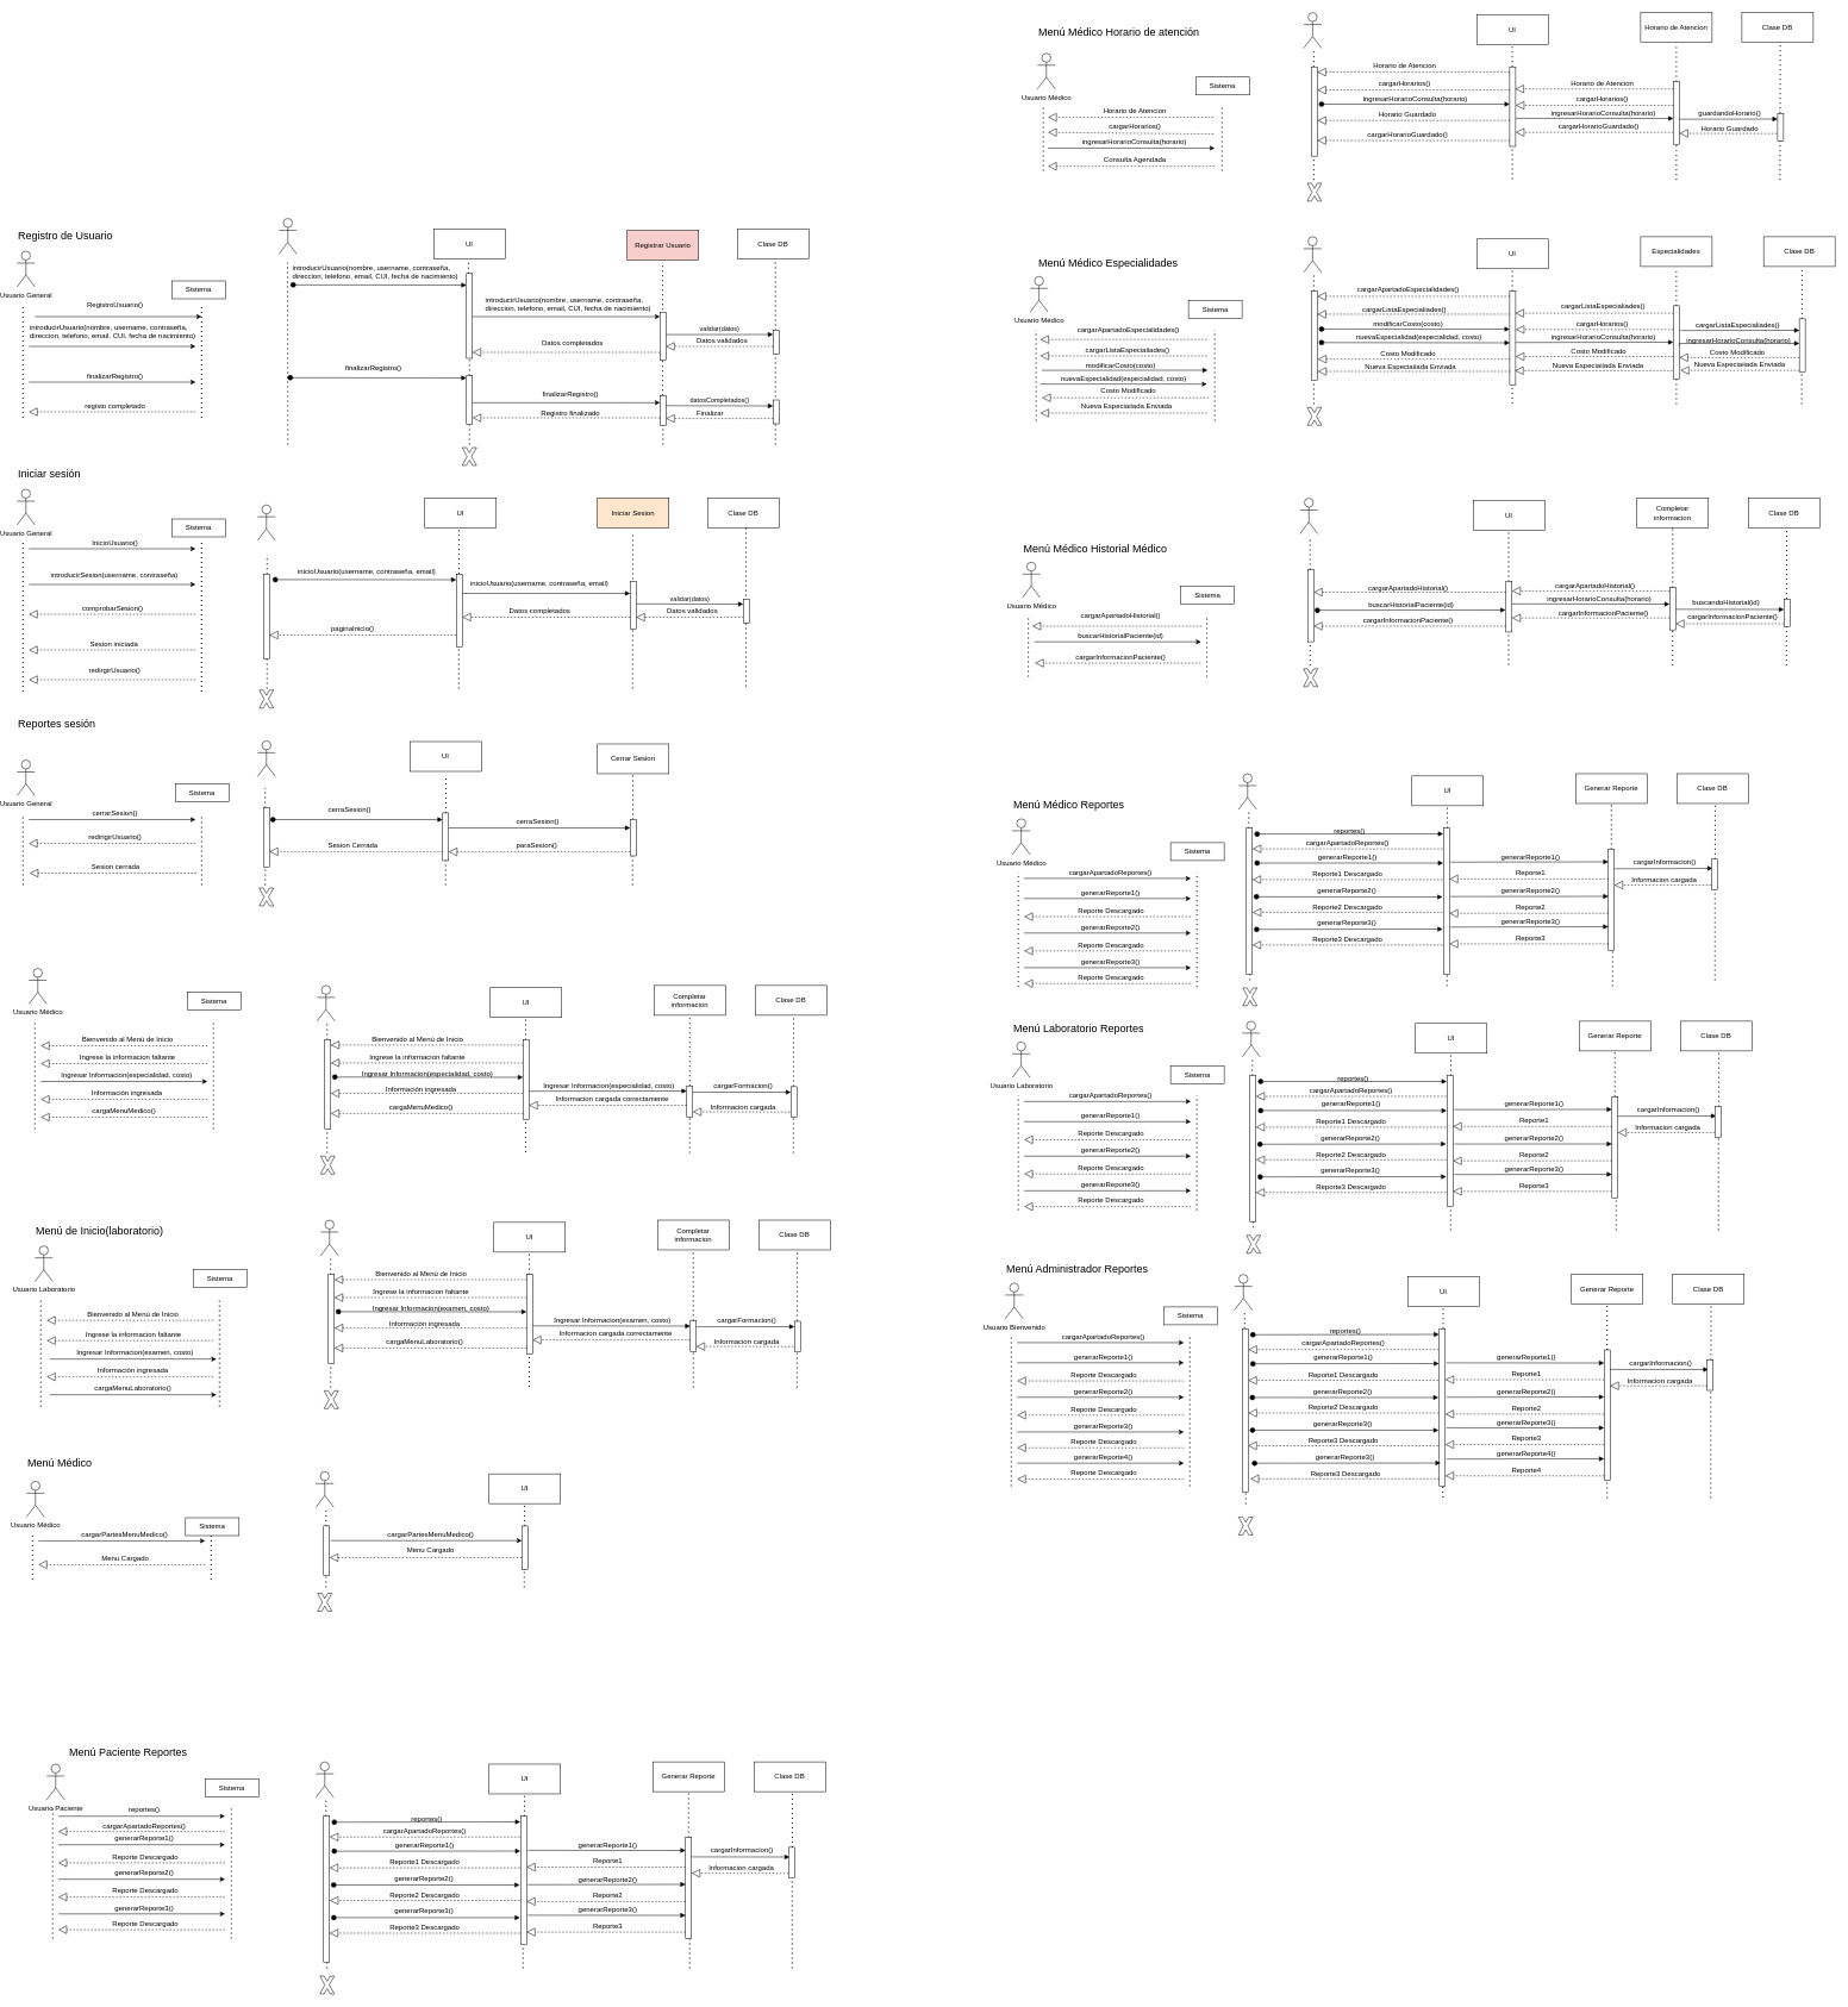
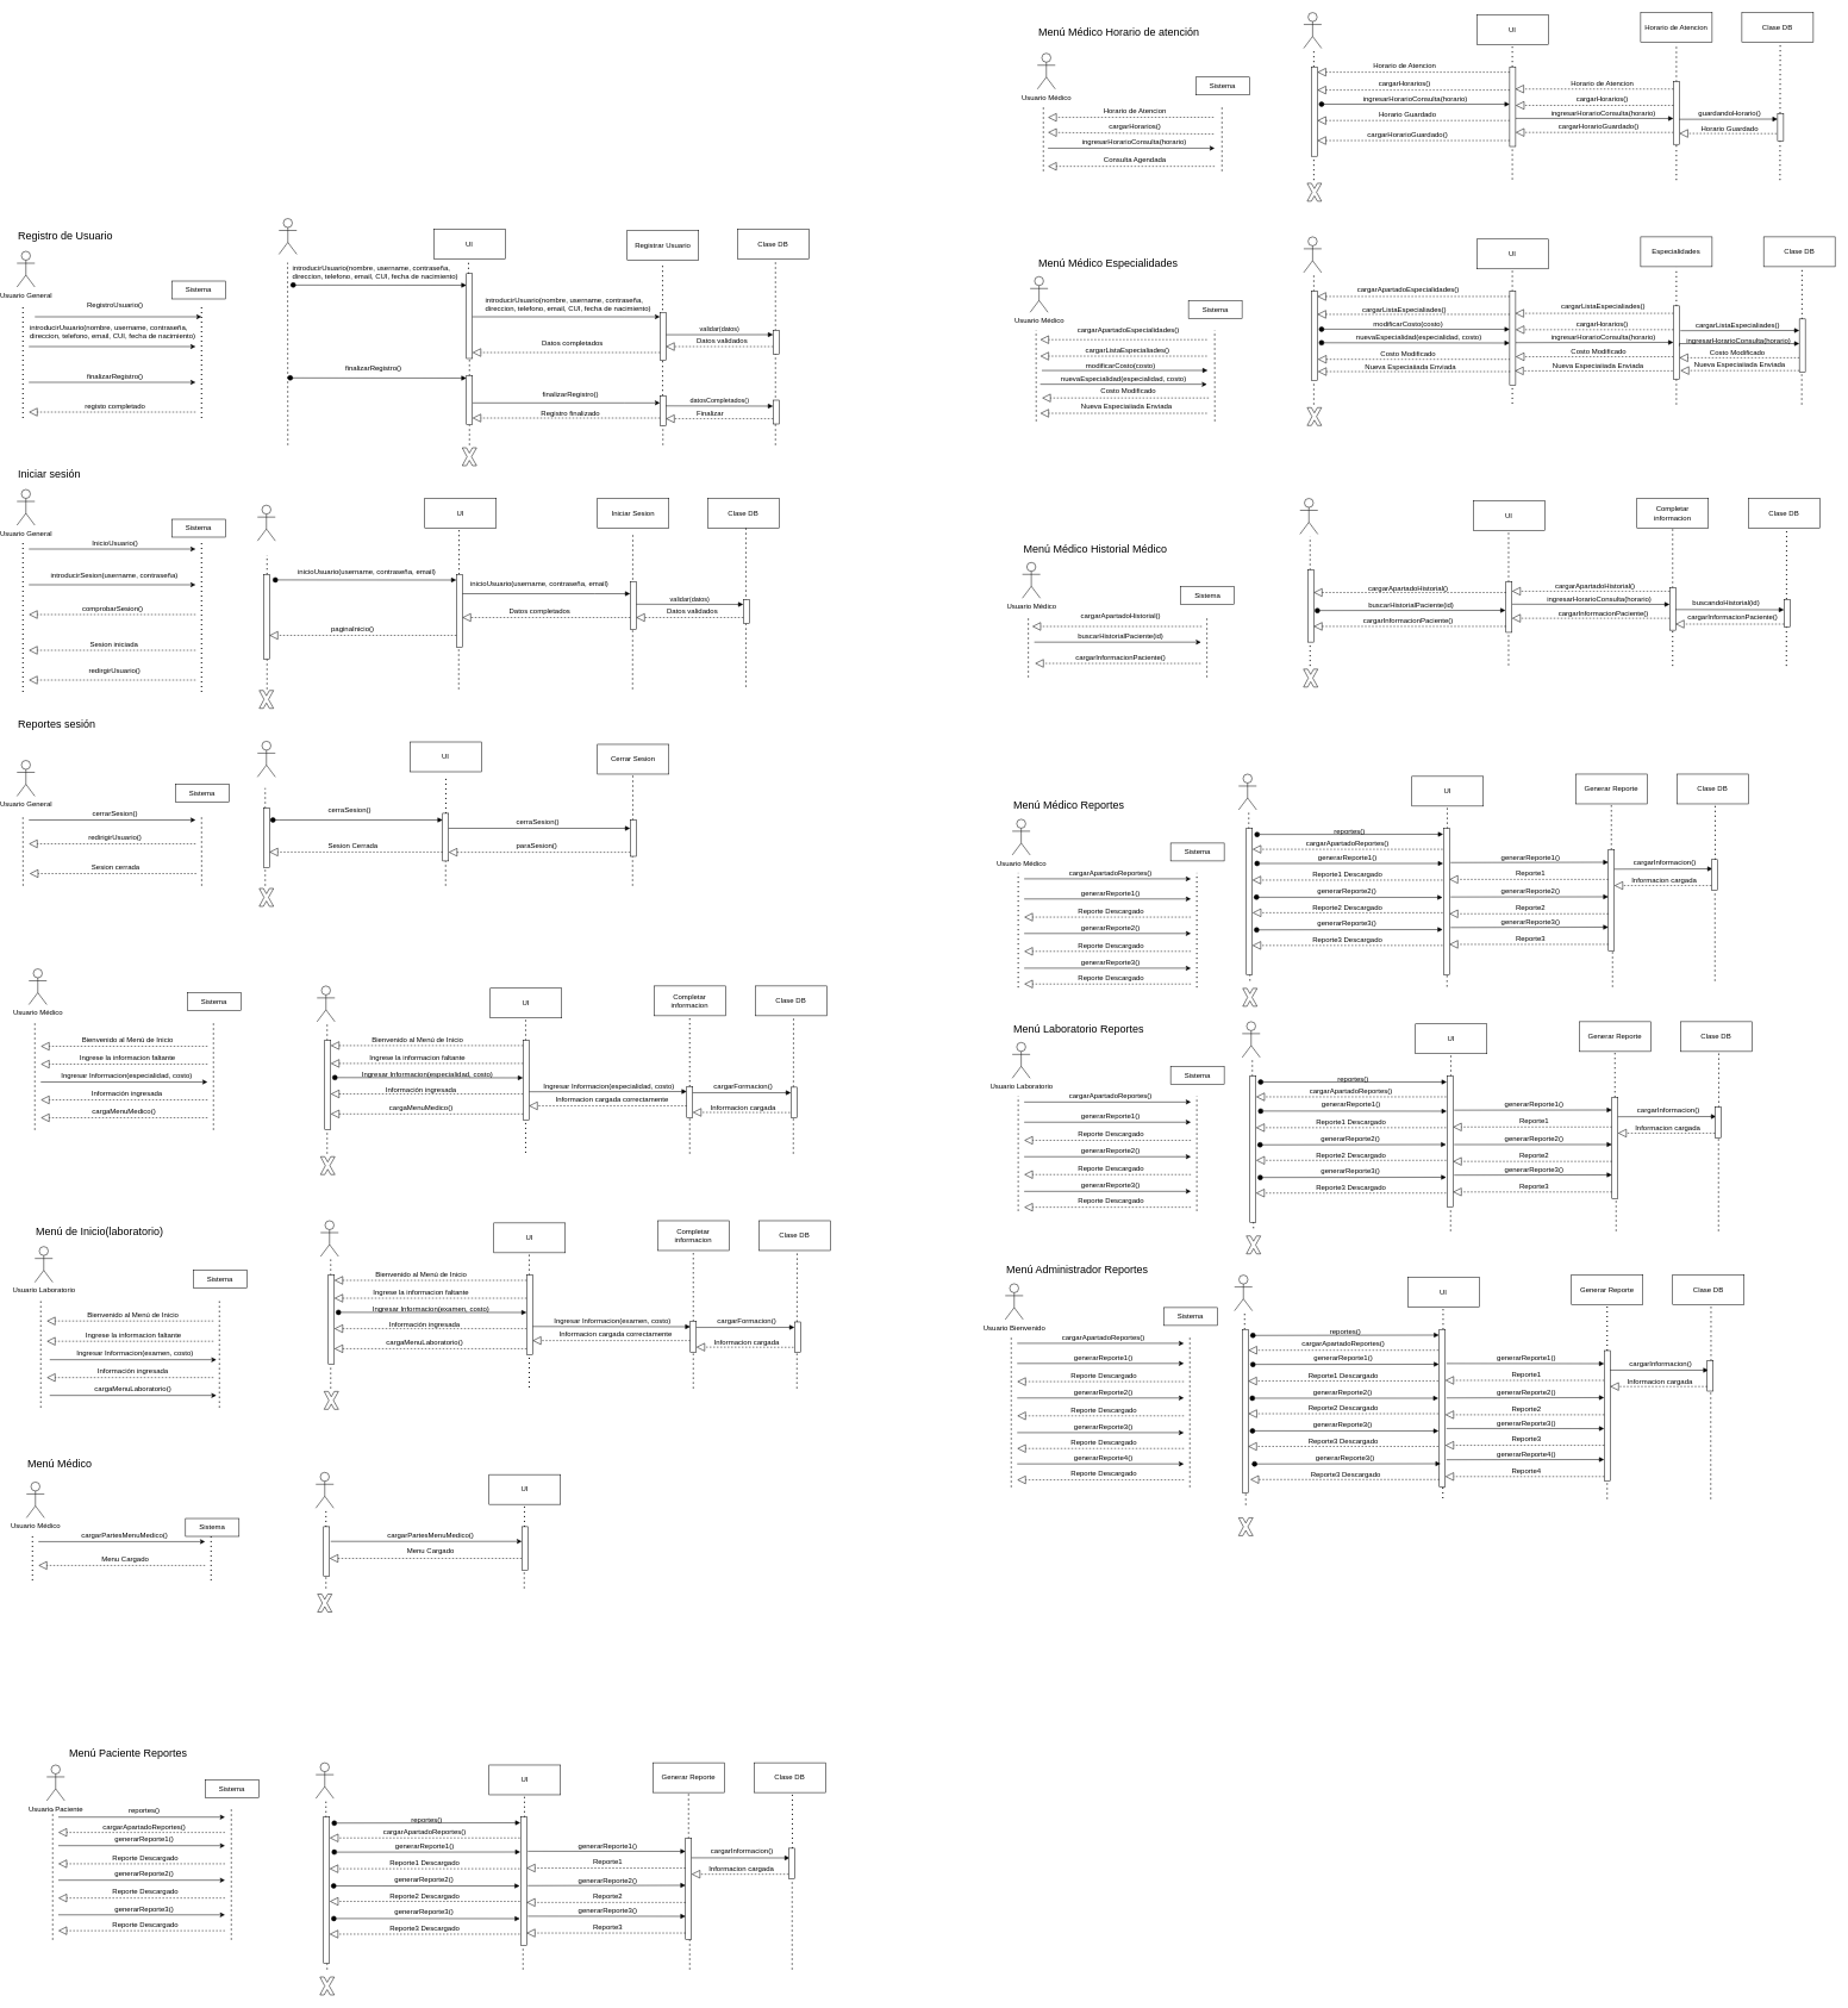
- <mxCell id="187" value="Registrar Usuario" style="rounded=0;whiteSpace=wrap;html=1;fillColor=#f8cecc;" parent="1" vertex="1"><mxGeometry x="1045" y="386" width="120" height="50" as="geometry" /></mxCell>
+ <mxCell id="187" value="Registrar Usuario" style="rounded=0;whiteSpace=wrap;html=1;" parent="1" vertex="1"><mxGeometry x="1045" y="386" width="120" height="50" as="geometry" /></mxCell>
- <mxCell id="206" value="Iniciar Sesion" style="rounded=0;whiteSpace=wrap;html=1;fillColor=#ffe6cc;" parent="1" vertex="1"><mxGeometry x="995" y="836" width="120" height="50" as="geometry" /></mxCell>
+ <mxCell id="206" value="Iniciar Sesion" style="rounded=0;whiteSpace=wrap;html=1;" parent="1" vertex="1"><mxGeometry x="995" y="836" width="120" height="50" as="geometry" /></mxCell>
